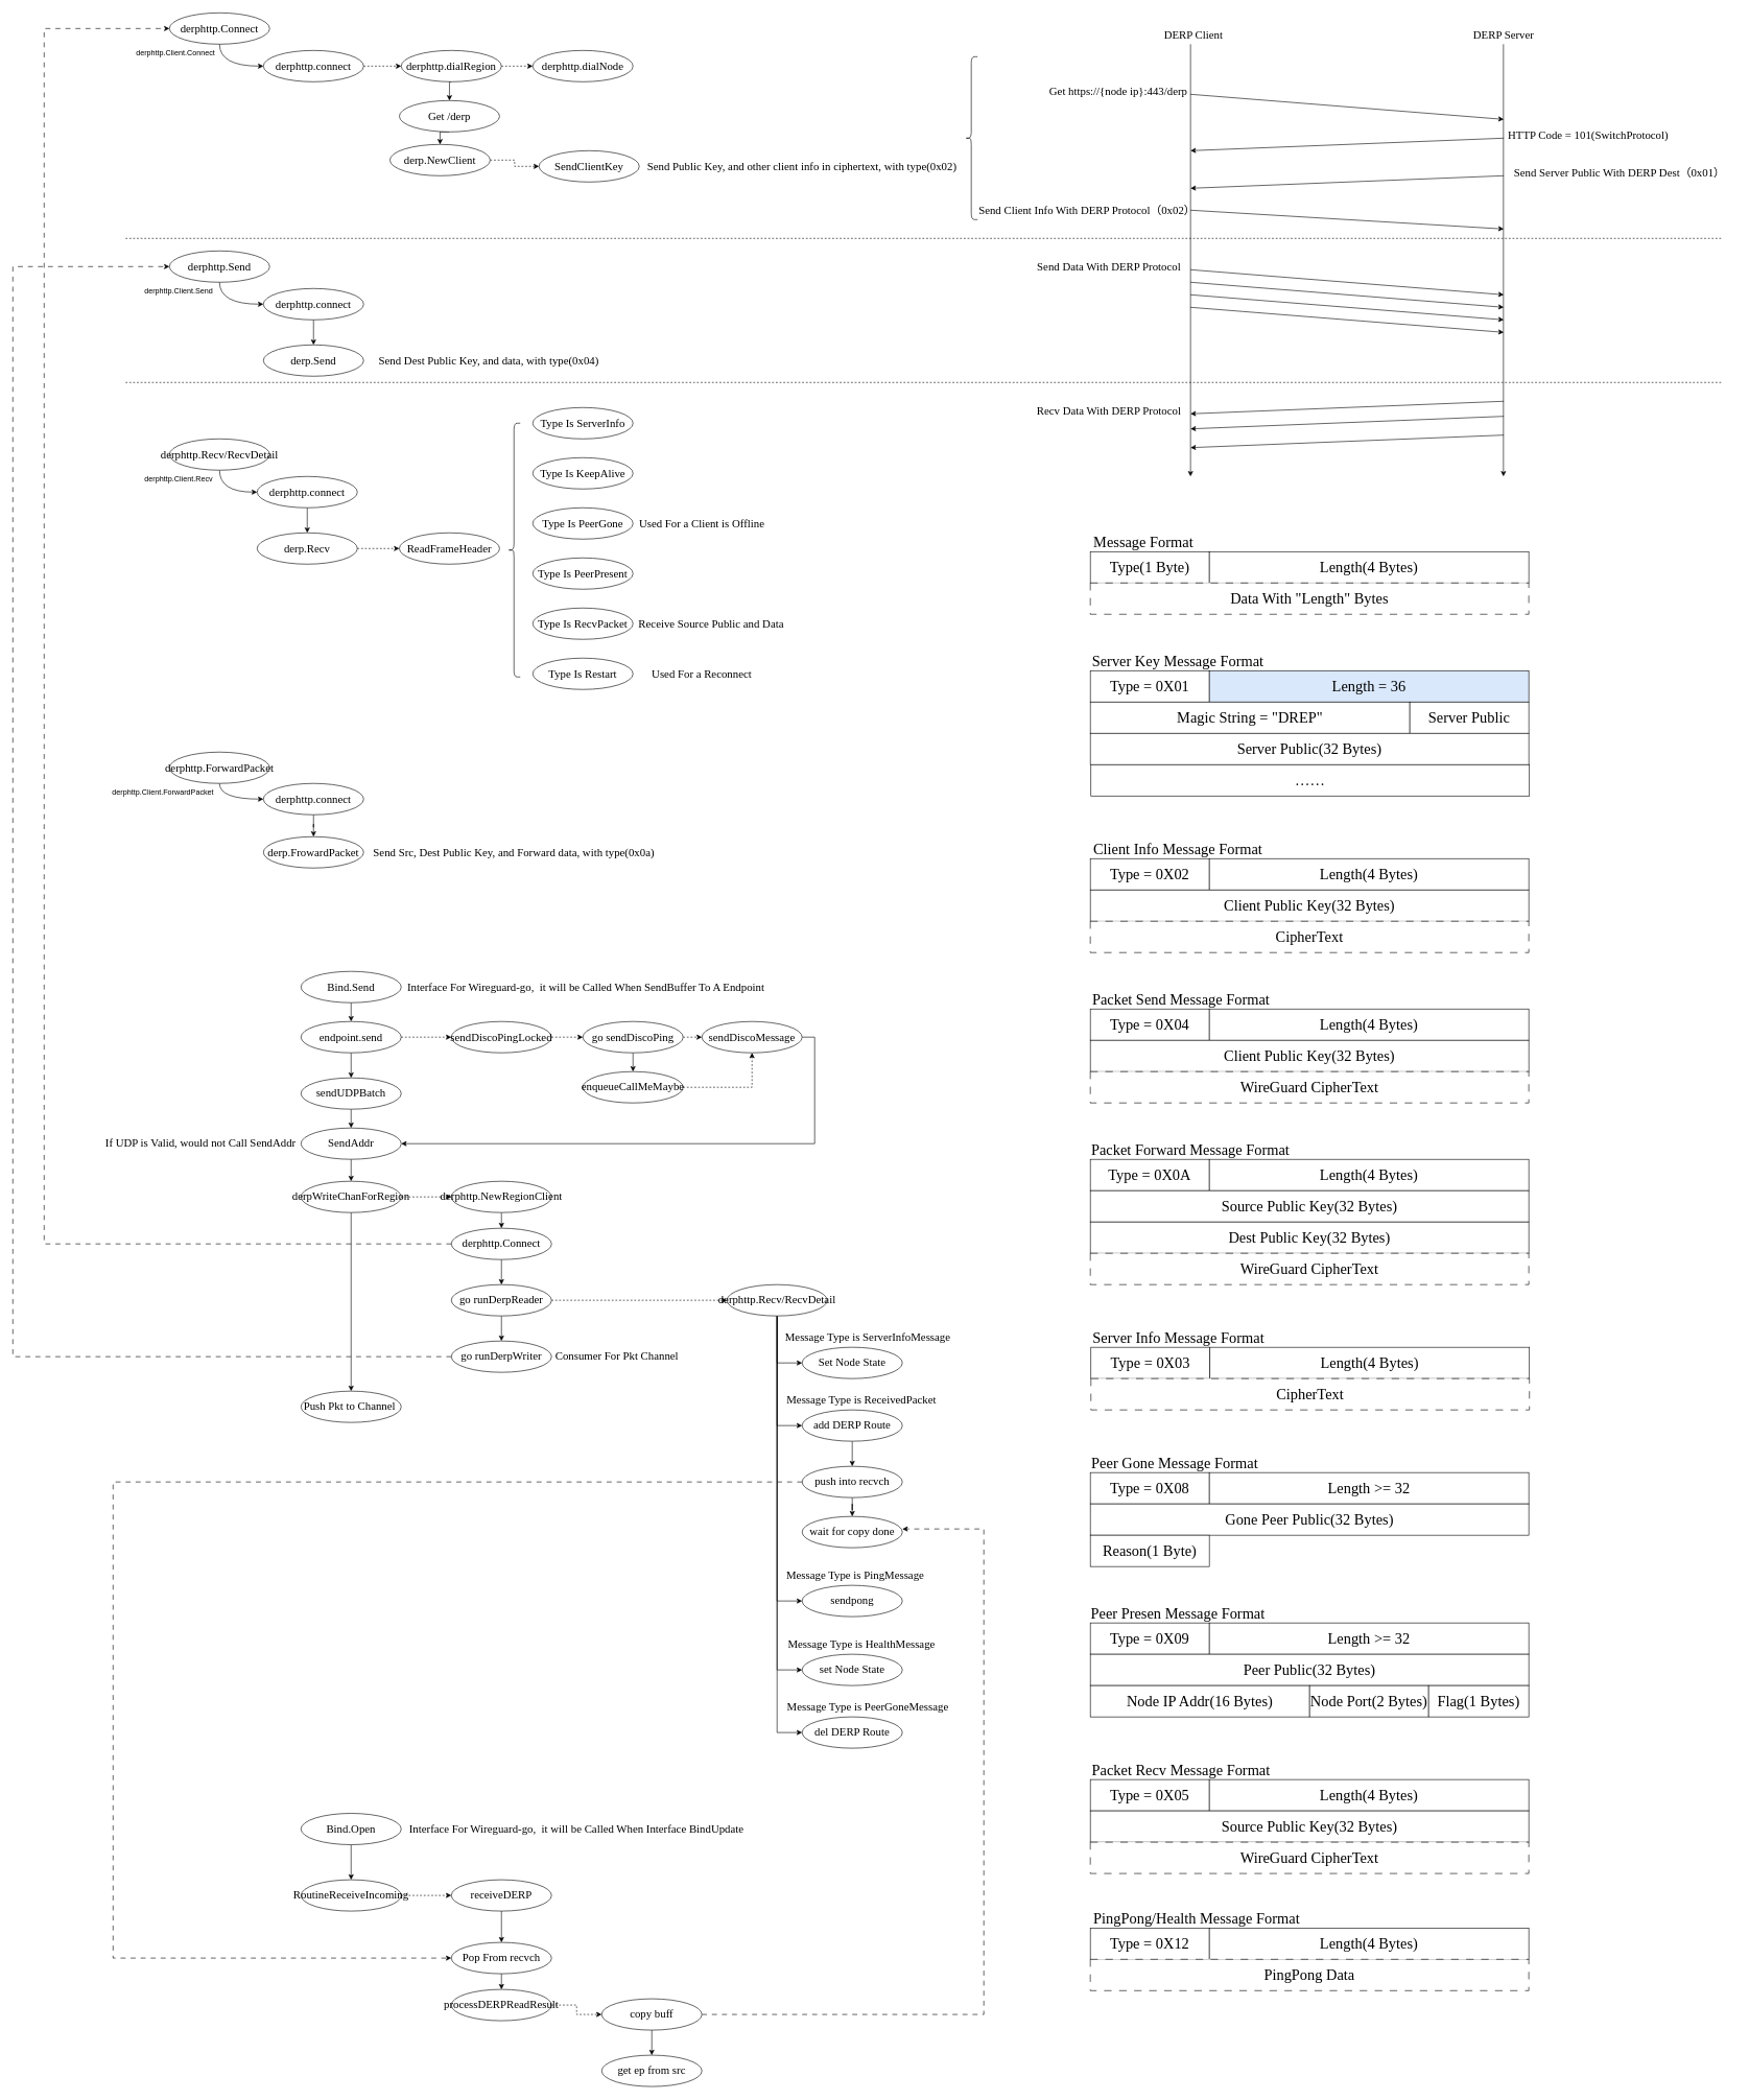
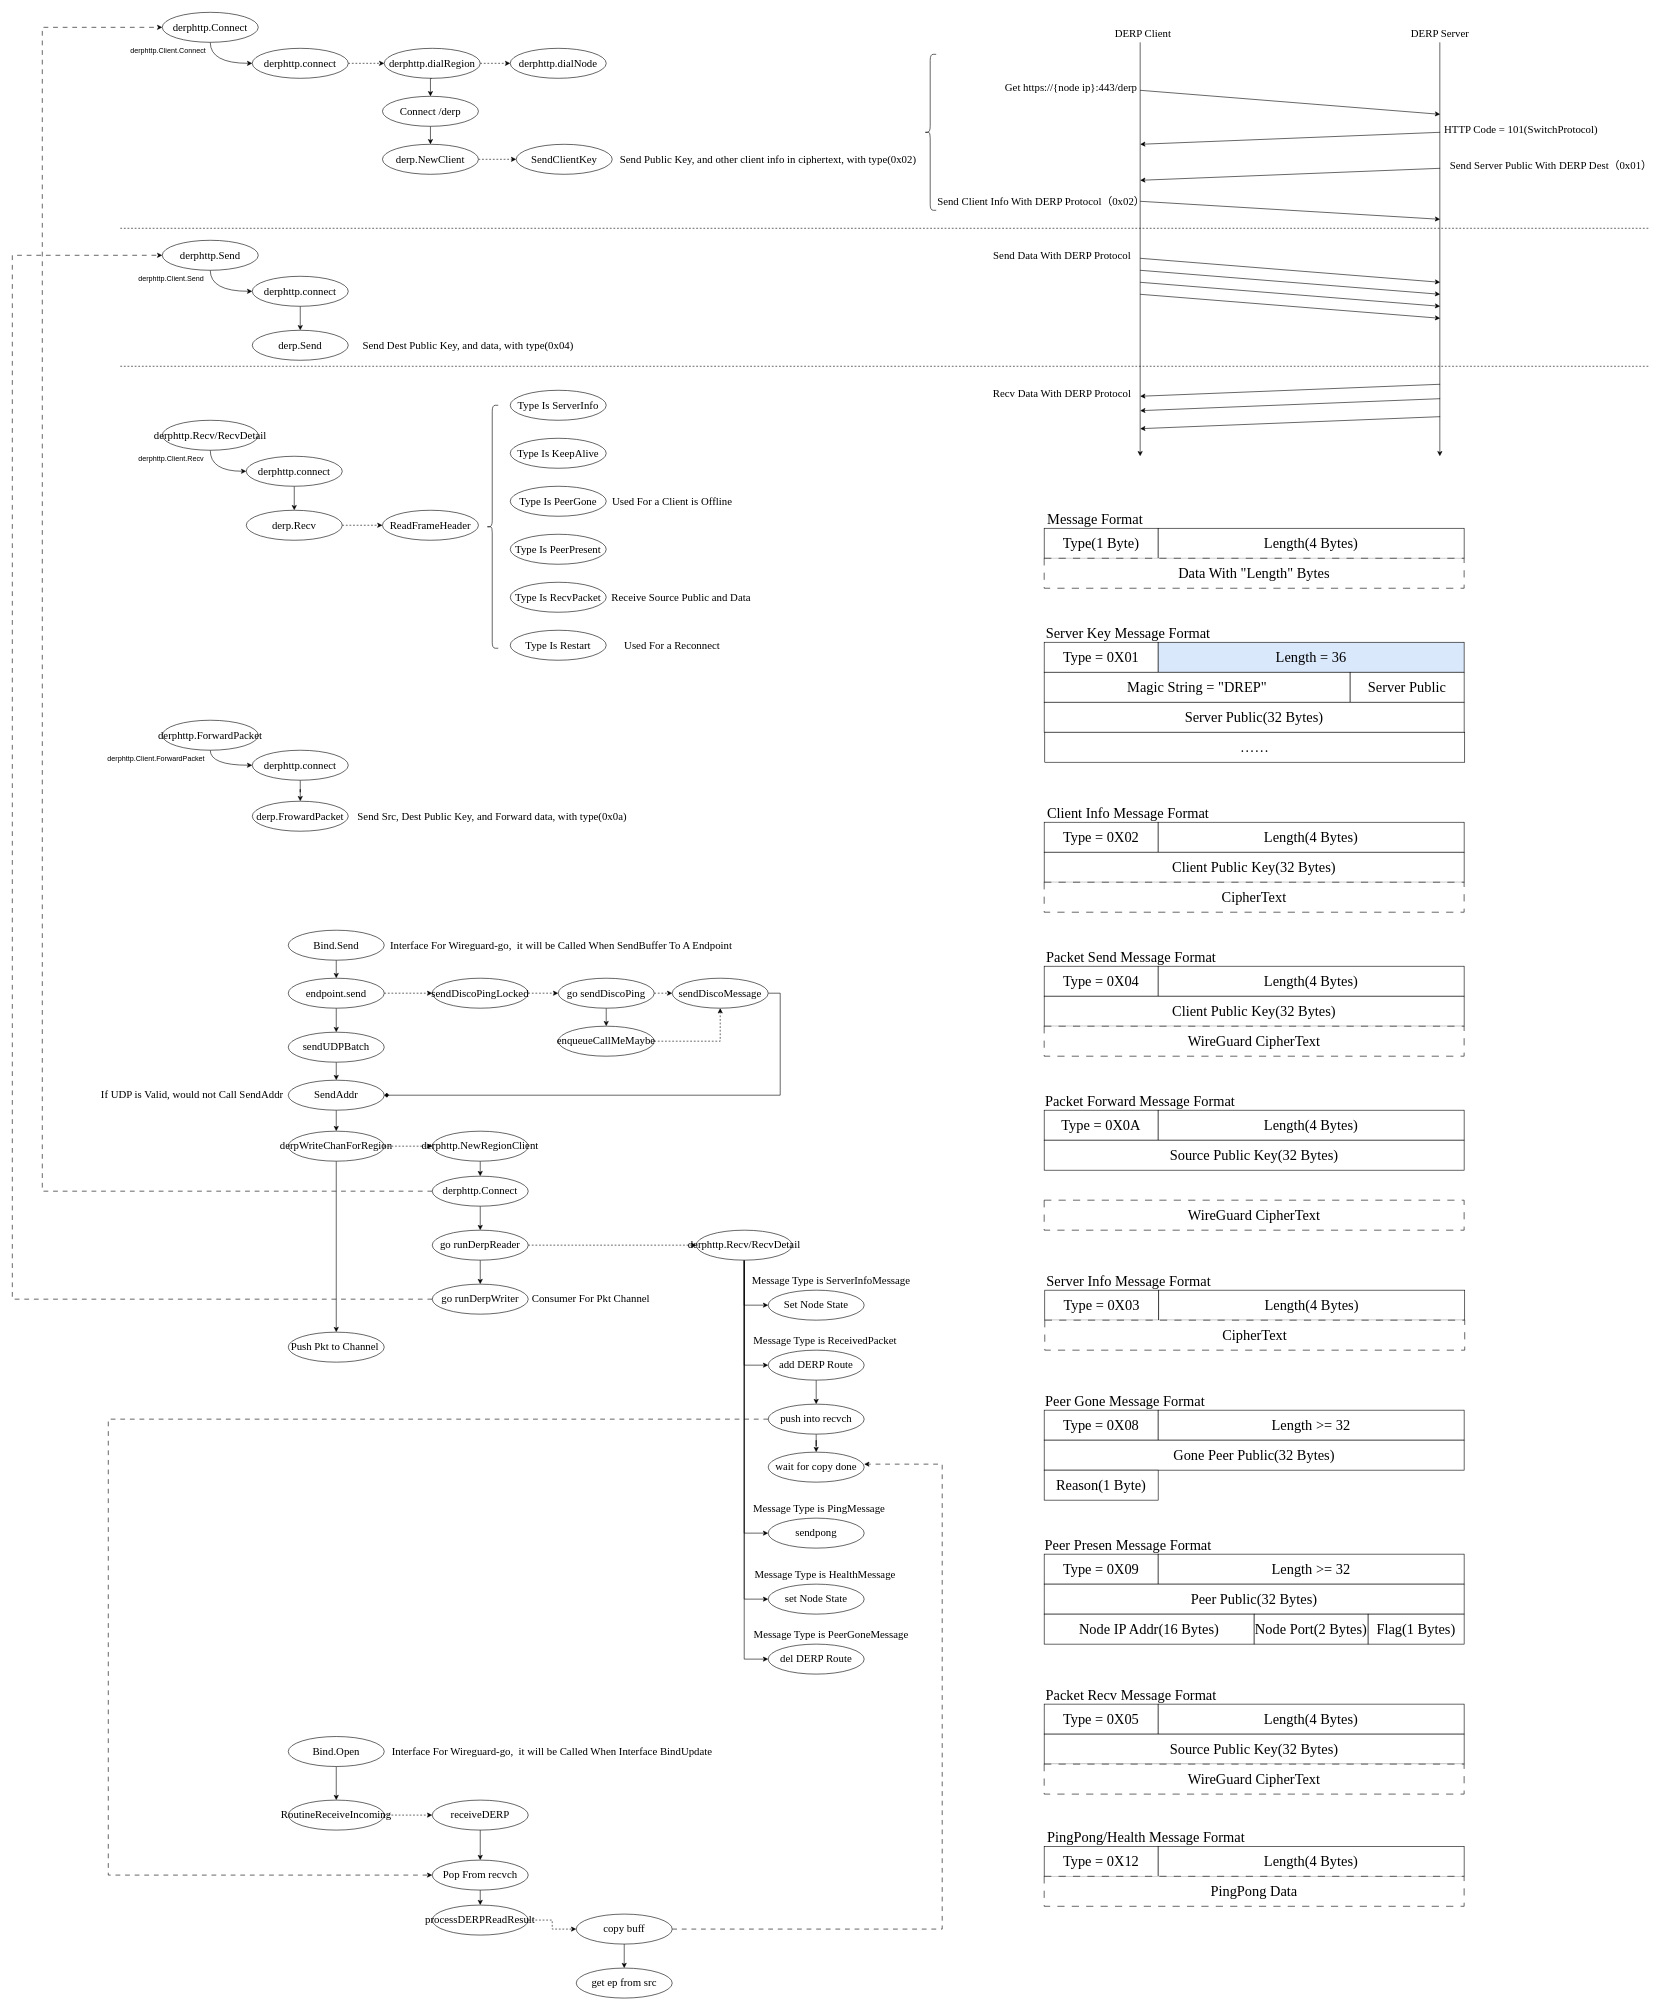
- <mxCell id="20" value="&lt;font style=&quot;font-size: 18px;&quot; face=&quot;Times New Roman&quot;&gt;Get /derp&lt;/font&gt;" style="ellipse;whiteSpace=wrap;html=1;" parent="10" vertex="1"><mxGeometry x="427" y="140" width="160" height="50" as="geometry" /></mxCell>
+ <mxCell id="20" value="&lt;font style=&quot;font-size: 18px;&quot; face=&quot;Times New Roman&quot;&gt;Connect /derp&lt;/font&gt;" style="ellipse;whiteSpace=wrap;html=1;" parent="10" vertex="1"><mxGeometry x="427" y="140" width="160" height="50" as="geometry" /></mxCell>
- <mxCell id="22" value="&lt;span style=&quot;font-family: &amp;quot;Times New Roman&amp;quot;; font-size: 18px;&quot;&gt;derp.NewClient&lt;/span&gt;" style="ellipse;whiteSpace=wrap;html=1;" parent="10" vertex="1"><mxGeometry x="412" y="210" width="160" height="50" as="geometry" /></mxCell>
+ <mxCell id="22" value="&lt;span style=&quot;font-family: &amp;quot;Times New Roman&amp;quot;; font-size: 18px;&quot;&gt;derp.NewClient&lt;/span&gt;" style="ellipse;whiteSpace=wrap;html=1;" parent="10" vertex="1"><mxGeometry x="427" y="220" width="160" height="50" as="geometry" /></mxCell>
- <mxCell id="102" style="edgeStyle=orthogonalEdgeStyle;rounded=0;orthogonalLoop=1;jettySize=auto;html=1;exitX=1;exitY=0.5;exitDx=0;exitDy=0;entryX=1;entryY=0.5;entryDx=0;entryDy=0;" parent="78" source="103" target="90" edge="1"><mxGeometry relative="1" as="geometry" /></mxCell>
+ <mxCell id="102" style="edgeStyle=orthogonalEdgeStyle;rounded=0;orthogonalLoop=1;jettySize=auto;html=1;exitX=1;exitY=0.5;exitDx=0;exitDy=0;entryX=1;entryY=0.5;entryDx=0;entryDy=0;endArrow=diamond;" parent="78" source="103" target="90" edge="1"><mxGeometry relative="1" as="geometry" /></mxCell>
- <mxCell id="179" value="&lt;font face=&quot;Times New Roman&quot;&gt;&lt;span style=&quot;font-size: 24px;&quot;&gt;Dest Public Key(32 Bytes)&lt;/span&gt;&lt;/font&gt;" style="rounded=0;whiteSpace=wrap;html=1;" vertex="1" parent="174"><mxGeometry y="130" width="700" height="50" as="geometry" /></mxCell>
